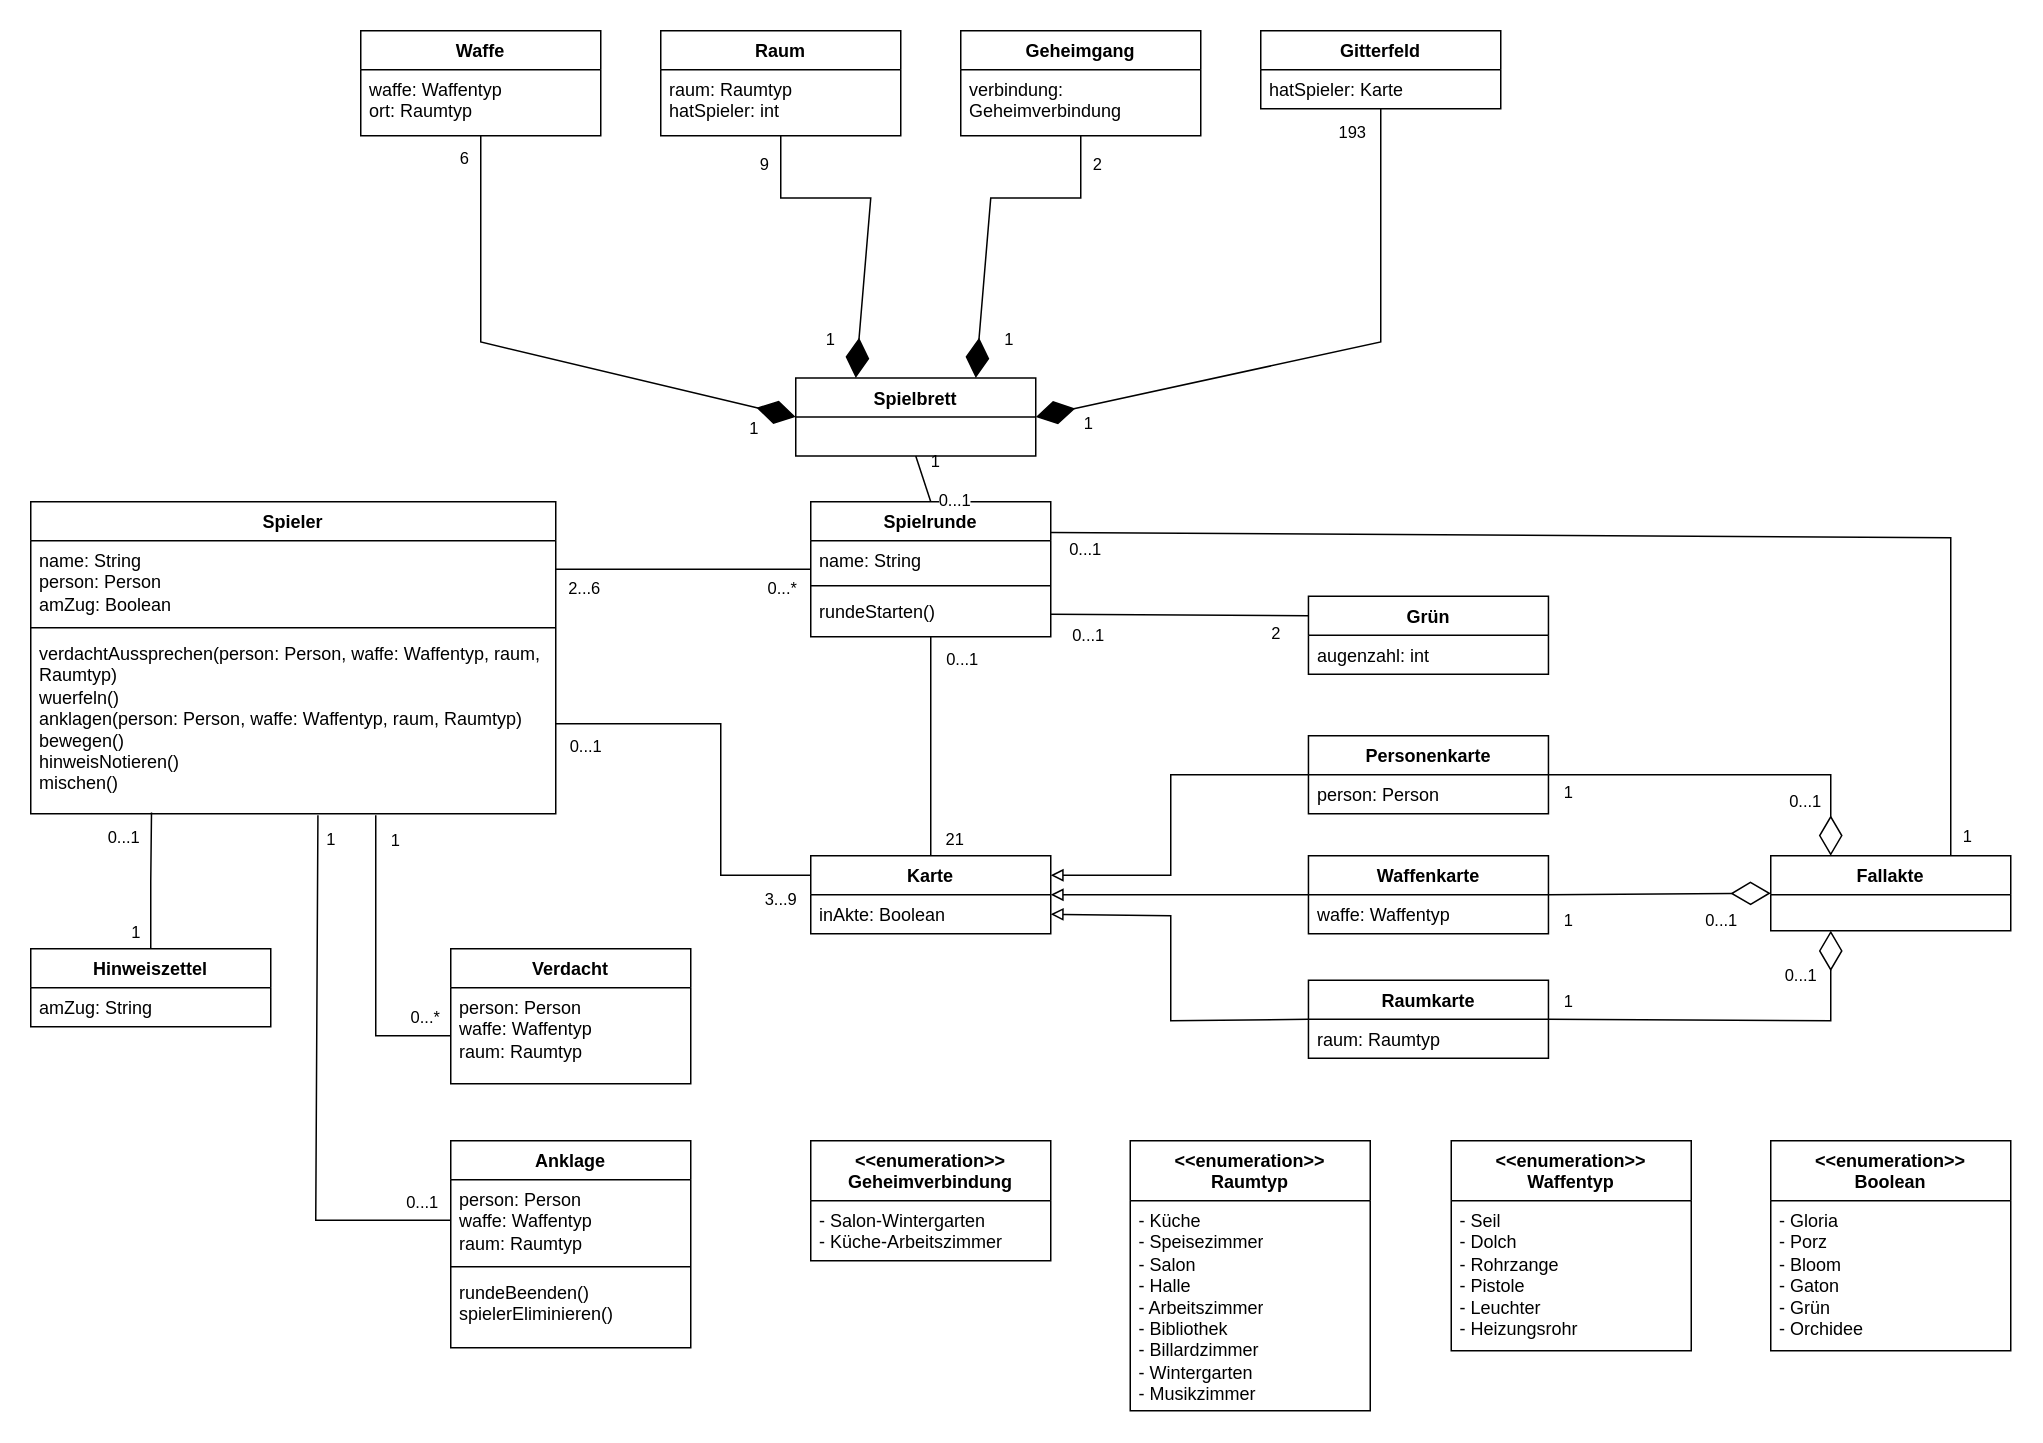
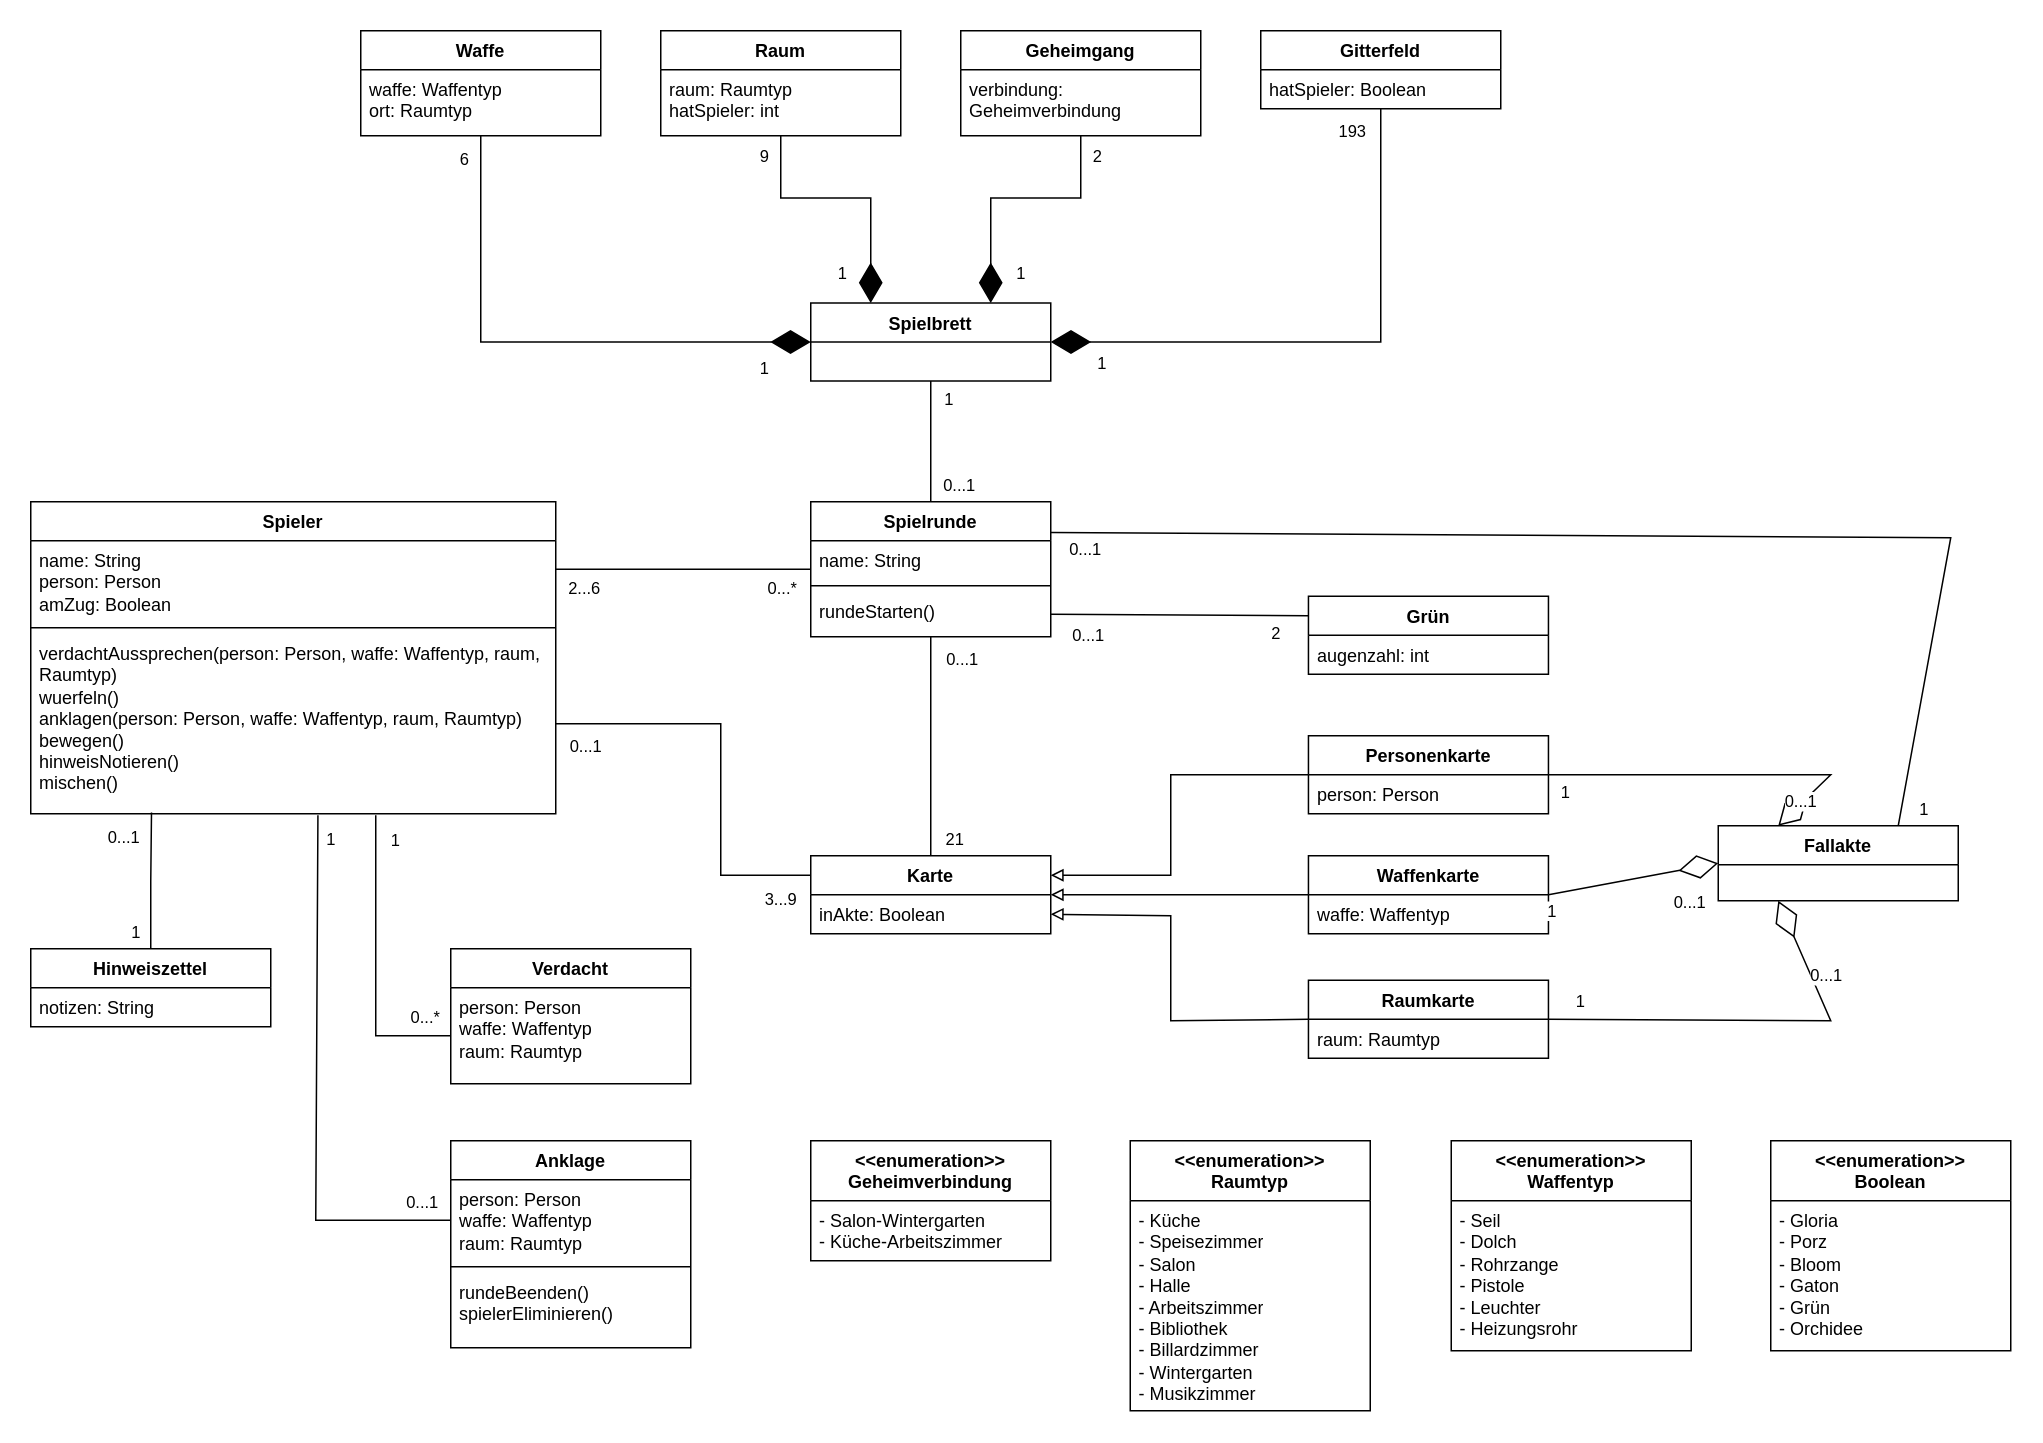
- <mxCell id="52" value="hatSpieler: Karte" style="text;strokeColor=none;fillColor=none;align=left;verticalAlign=top;spacingLeft=4;spacingRight=4;overflow=hidden;rotatable=0;points=[[0,0.5],[1,0.5]];portConstraint=eastwest;whiteSpace=wrap;html=1;" vertex="1" parent="51"><mxGeometry y="26" width="160" height="26" as="geometry" /></mxCell>
+ <mxCell id="52" value="hatSpieler: Boolean" style="text;strokeColor=none;fillColor=none;align=left;verticalAlign=top;spacingLeft=4;spacingRight=4;overflow=hidden;rotatable=0;points=[[0,0.5],[1,0.5]];portConstraint=eastwest;whiteSpace=wrap;html=1;" vertex="1" parent="51"><mxGeometry y="26" width="160" height="26" as="geometry" /></mxCell>
- <mxCell id="62" value="Spielbrett" style="swimlane;fontStyle=1;align=center;verticalAlign=top;childLayout=stackLayout;horizontal=1;startSize=26;horizontalStack=0;resizeParent=1;resizeParentMax=0;resizeLast=0;collapsible=1;marginBottom=0;whiteSpace=wrap;html=1;" vertex="1" parent="1"><mxGeometry x="530" y="251.5" width="160" height="52" as="geometry" /></mxCell>
+ <mxCell id="62" value="Spielbrett" style="swimlane;fontStyle=1;align=center;verticalAlign=top;childLayout=stackLayout;horizontal=1;startSize=26;horizontalStack=0;resizeParent=1;resizeParentMax=0;resizeLast=0;collapsible=1;marginBottom=0;whiteSpace=wrap;html=1;" vertex="1" parent="1"><mxGeometry x="540" y="201.5" width="160" height="52" as="geometry" /></mxCell>
- <mxCell id="75" value="Fallakte" style="swimlane;fontStyle=1;align=center;verticalAlign=top;childLayout=stackLayout;horizontal=1;startSize=26;horizontalStack=0;resizeParent=1;resizeParentMax=0;resizeLast=0;collapsible=1;marginBottom=0;whiteSpace=wrap;html=1;" vertex="1" parent="1"><mxGeometry x="1180" y="570" width="160" height="50" as="geometry" /></mxCell>
+ <mxCell id="75" value="Fallakte" style="swimlane;fontStyle=1;align=center;verticalAlign=top;childLayout=stackLayout;horizontal=1;startSize=26;horizontalStack=0;resizeParent=1;resizeParentMax=0;resizeLast=0;collapsible=1;marginBottom=0;whiteSpace=wrap;html=1;" vertex="1" parent="1"><mxGeometry x="1145" y="550" width="160" height="50" as="geometry" /></mxCell>
- <mxCell id="18" value="amZug: String" style="text;strokeColor=none;fillColor=none;align=left;verticalAlign=top;spacingLeft=4;spacingRight=4;overflow=hidden;rotatable=0;points=[[0,0.5],[1,0.5]];portConstraint=eastwest;whiteSpace=wrap;html=1;" vertex="1" parent="17"><mxGeometry y="26" width="160" height="26" as="geometry" /></mxCell>
+ <mxCell id="18" value="notizen: String" style="text;strokeColor=none;fillColor=none;align=left;verticalAlign=top;spacingLeft=4;spacingRight=4;overflow=hidden;rotatable=0;points=[[0,0.5],[1,0.5]];portConstraint=eastwest;whiteSpace=wrap;html=1;" vertex="1" parent="17"><mxGeometry y="26" width="160" height="26" as="geometry" /></mxCell>
